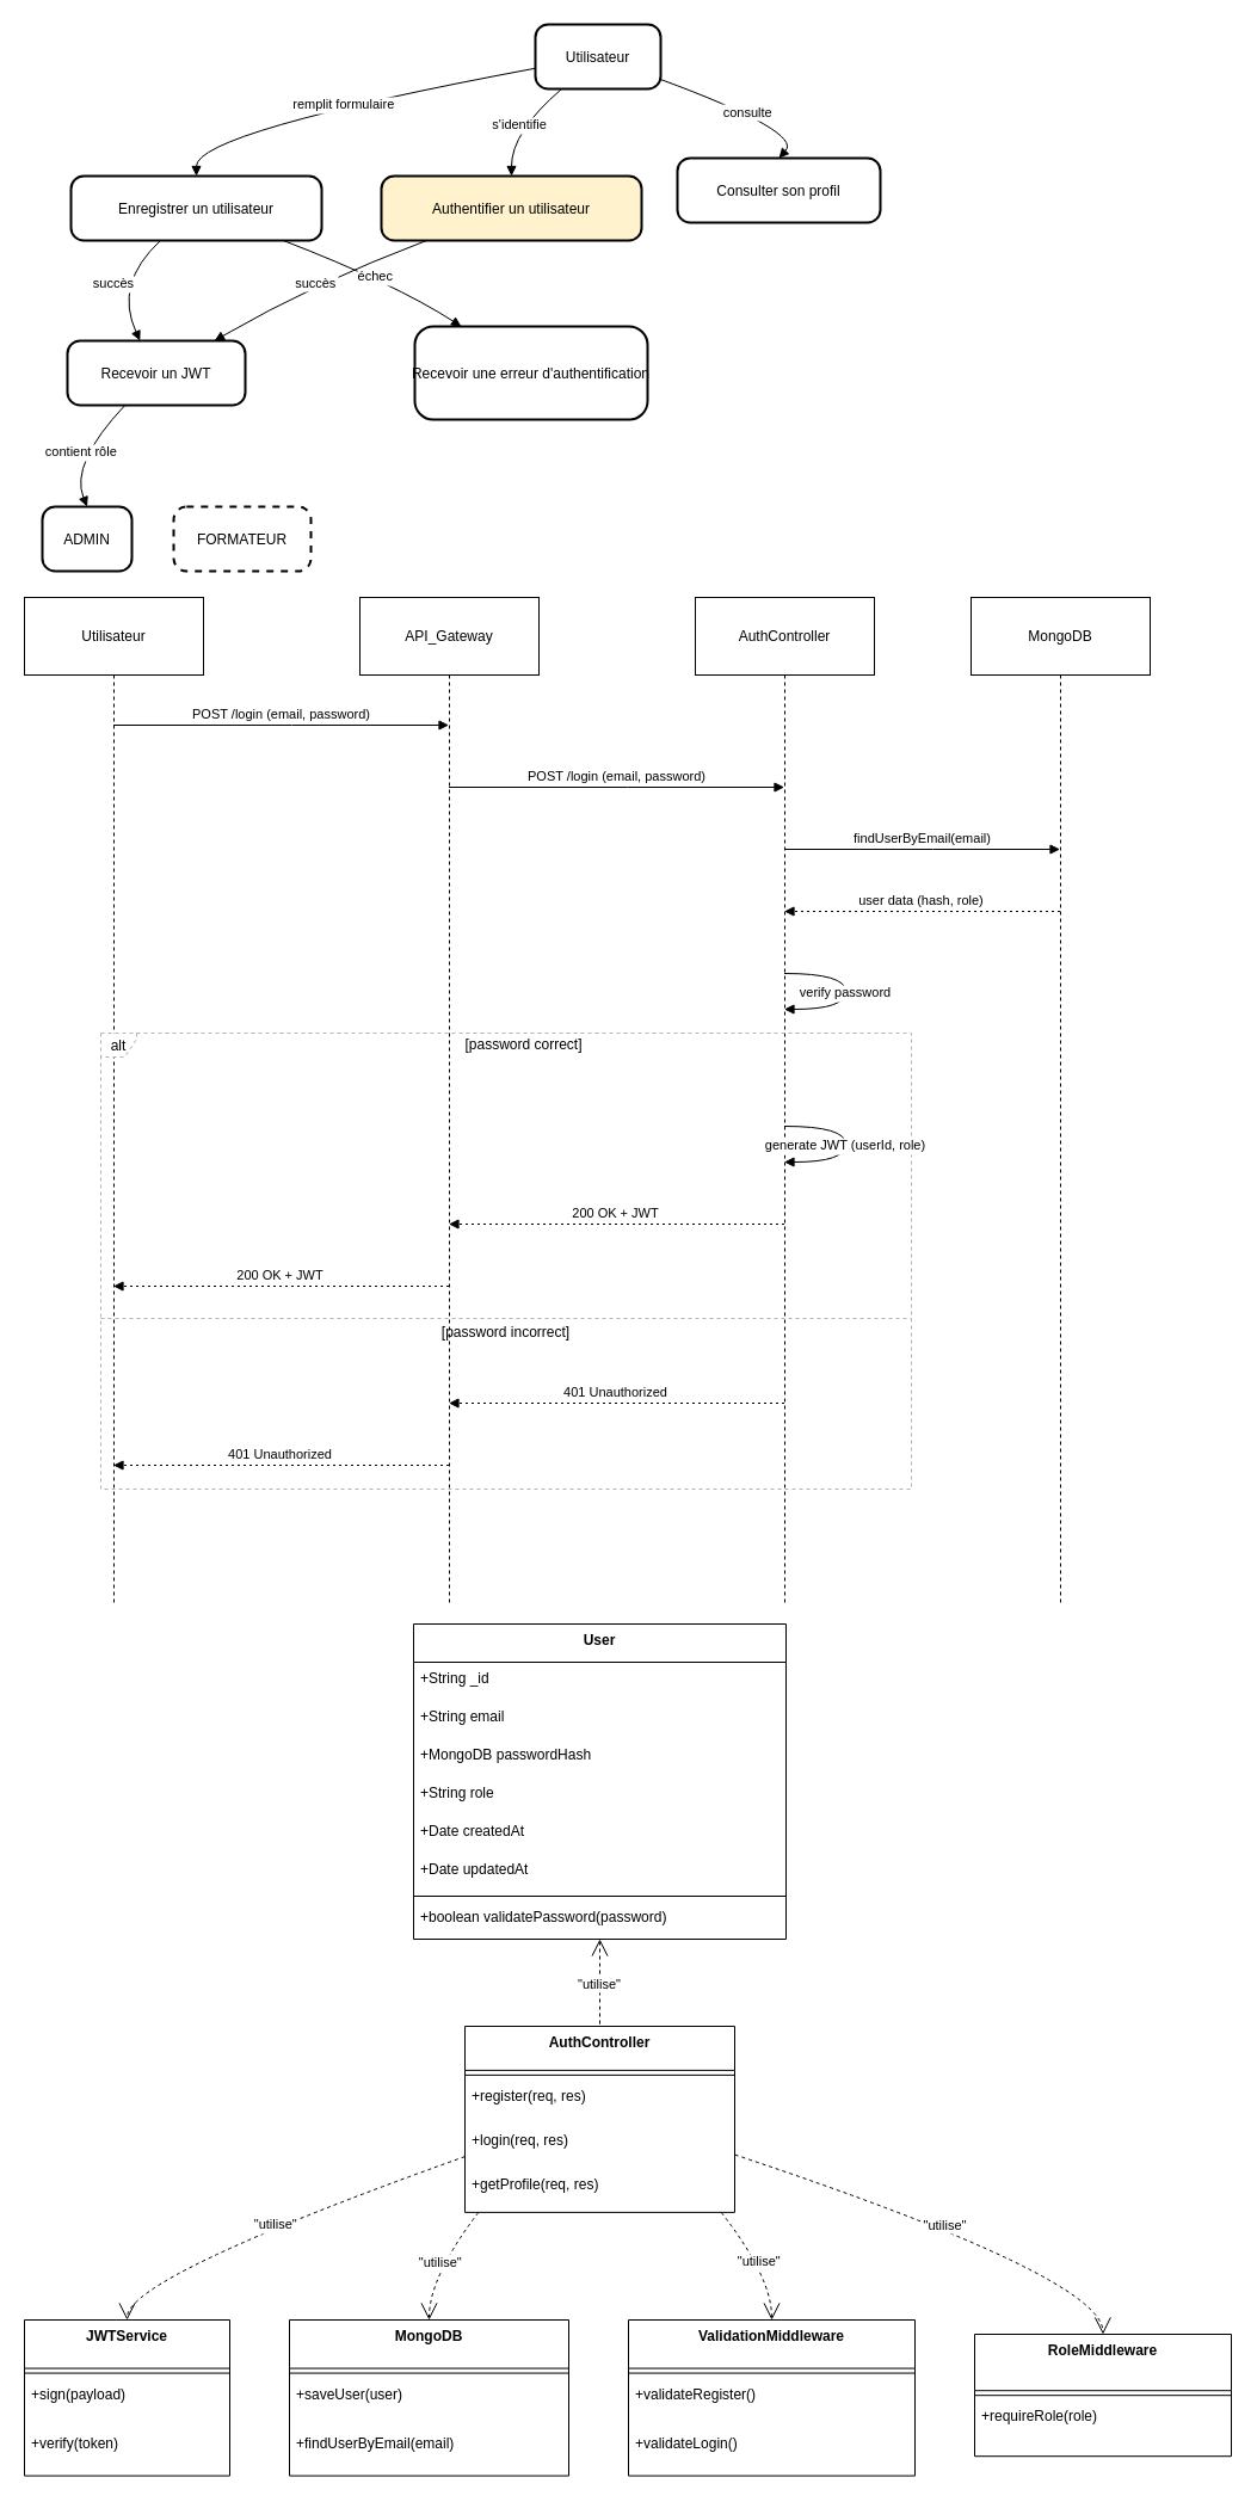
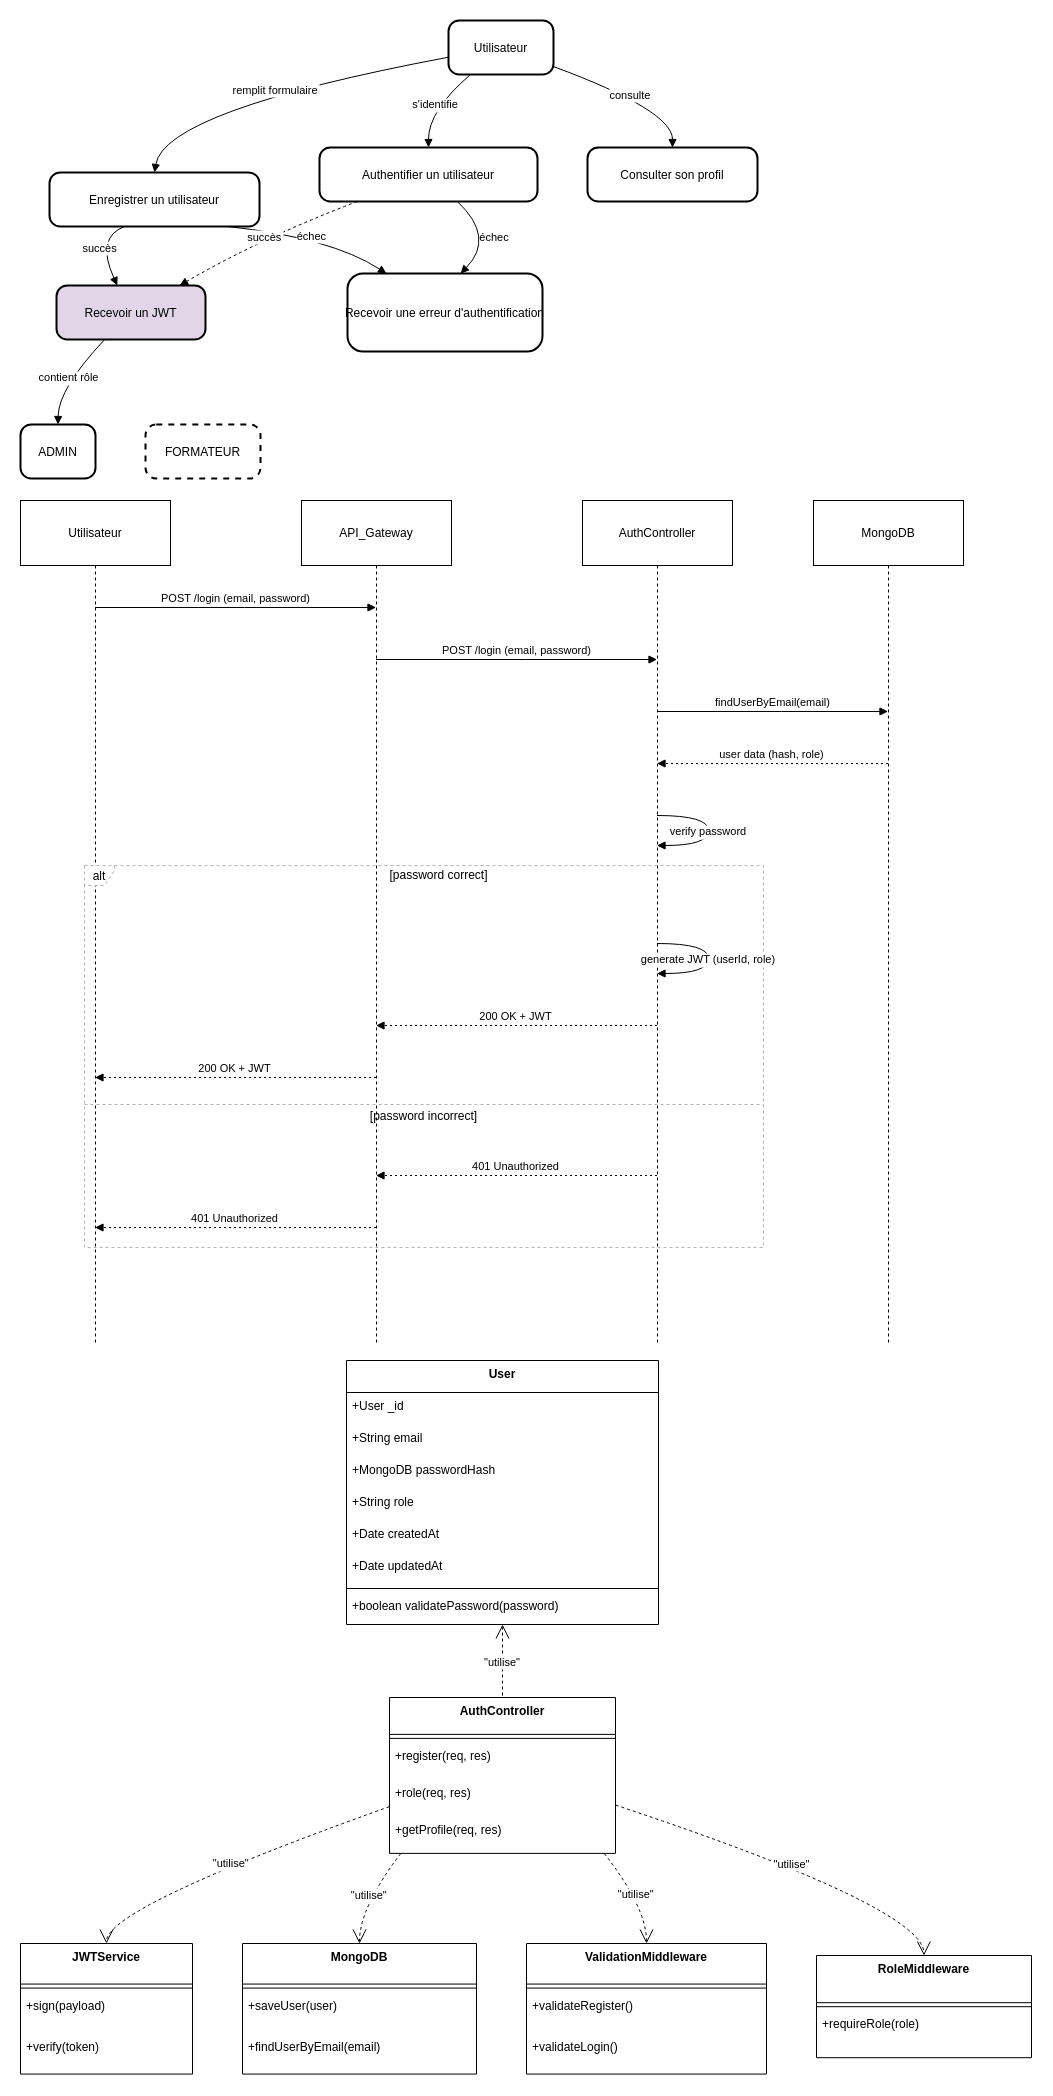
- <mxCell id="5" value="Consulter son profil" style="rounded=1;arcSize=20;strokeWidth=2" vertex="1" parent="1"><mxGeometry x="567" y="132" width="170" height="54" as="geometry" /></mxCell>
+ <mxCell id="5" value="Consulter son profil" style="rounded=1;arcSize=20;strokeWidth=2" vertex="1" parent="1"><mxGeometry x="587" y="147" width="170" height="54" as="geometry" /></mxCell>
- <mxCell id="3" value="Enregistrer un utilisateur" style="rounded=1;arcSize=20;strokeWidth=2" vertex="1" parent="1"><mxGeometry x="59" y="147" width="210" height="54" as="geometry" /></mxCell>
+ <mxCell id="3" value="Enregistrer un utilisateur" style="rounded=1;arcSize=20;strokeWidth=2" vertex="1" parent="1"><mxGeometry x="49" y="172" width="210" height="54" as="geometry" /></mxCell>
- <mxCell id="4" value="Authentifier un utilisateur" style="rounded=1;arcSize=20;strokeWidth=2;fillColor=#fff2cc;" vertex="1" parent="1"><mxGeometry x="319" y="147" width="218" height="54" as="geometry" /></mxCell>
+ <mxCell id="4" value="Authentifier un utilisateur" style="rounded=1;arcSize=20;strokeWidth=2" vertex="1" parent="1"><mxGeometry x="319" y="147" width="218" height="54" as="geometry" /></mxCell>
- <mxCell id="14" value="succès" style="curved=1;startArrow=none;endArrow=block;exitX=0.18;exitY=0.99;entryX=0.82;entryY=0.01;rounded=0;" edge="1" parent="1" source="4" target="8"><mxGeometry relative="1" as="geometry"><Array as="points"><mxPoint x="262" y="237" /></Array></mxGeometry></mxCell>
+ <mxCell id="14" value="succès" style="curved=1;startArrow=none;endArrow=block;exitX=0.18;exitY=0.99;entryX=0.82;entryY=0.01;rounded=0;dashed=1;" edge="1" parent="1" source="4" target="8"><mxGeometry relative="1" as="geometry"><Array as="points"><mxPoint x="262" y="237" /></Array></mxGeometry></mxCell>
+ <mxCell id="15" value="échec" style="curved=1;startArrow=none;endArrow=block;exitX=0.63;exitY=0.99;entryX=0.58;entryY=0;rounded=0;" edge="1" parent="1" source="4" target="9"><mxGeometry relative="1" as="geometry"><Array as="points"><mxPoint x="495" y="237" /></Array></mxGeometry></mxCell>
- <mxCell id="8" value="Recevoir un JWT" style="rounded=1;arcSize=20;strokeWidth=2" vertex="1" parent="1"><mxGeometry x="56" y="285" width="149" height="54" as="geometry" /></mxCell>
+ <mxCell id="8" value="Recevoir un JWT" style="rounded=1;arcSize=20;strokeWidth=2;fillColor=#e1d5e7;" vertex="1" parent="1"><mxGeometry x="56" y="285" width="149" height="54" as="geometry" /></mxCell>
- <mxCell id="6" value="ADMIN" style="rounded=1;arcSize=20;strokeWidth=2" vertex="1" parent="1"><mxGeometry x="35" y="424" width="75" height="54" as="geometry" /></mxCell>
+ <mxCell id="6" value="ADMIN" style="rounded=1;arcSize=20;strokeWidth=2" vertex="1" parent="1"><mxGeometry x="20" y="424" width="75" height="54" as="geometry" /></mxCell>
- <mxCell id="36" value="+String _id" style="text;strokeColor=none;fillColor=none;align=left;verticalAlign=top;spacingLeft=4;spacingRight=4;overflow=hidden;rotatable=0;points=[[0,0.5],[1,0.5]];portConstraint=eastwest;" vertex="1" parent="35"><mxGeometry y="32" width="312" height="32" as="geometry" /></mxCell>
+ <mxCell id="36" value="+User _id" style="text;strokeColor=none;fillColor=none;align=left;verticalAlign=top;spacingLeft=4;spacingRight=4;overflow=hidden;rotatable=0;points=[[0,0.5],[1,0.5]];portConstraint=eastwest;" vertex="1" parent="35"><mxGeometry y="32" width="312" height="32" as="geometry" /></mxCell>
- <mxCell id="47" value="+login(req, res)" style="text;strokeColor=none;fillColor=none;align=left;verticalAlign=top;spacingLeft=4;spacingRight=4;overflow=hidden;rotatable=0;points=[[0,0.5],[1,0.5]];portConstraint=eastwest;" vertex="1" parent="44"><mxGeometry y="81.889" width="226" height="37" as="geometry" /></mxCell>
+ <mxCell id="47" value="+role(req, res)" style="text;strokeColor=none;fillColor=none;align=left;verticalAlign=top;spacingLeft=4;spacingRight=4;overflow=hidden;rotatable=0;points=[[0,0.5],[1,0.5]];portConstraint=eastwest;" vertex="1" parent="44"><mxGeometry y="81.889" width="226" height="37" as="geometry" /></mxCell>
